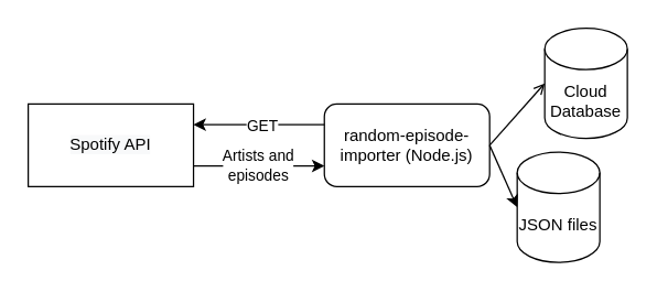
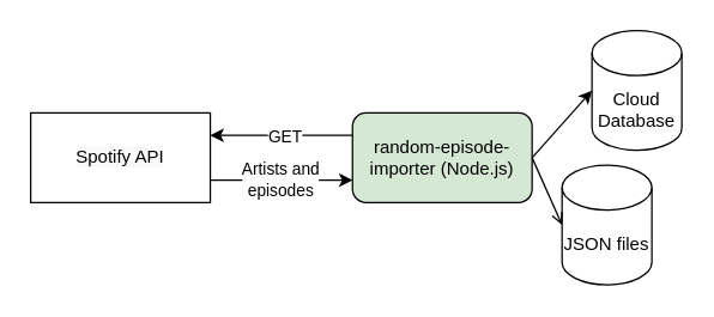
- <mxCell id="11" value="" style="endArrow=open;html=1;exitX=1;exitY=0.5;exitDx=0;exitDy=0;entryX=0;entryY=0.5;entryDx=0;entryDy=0;entryPerimeter=0;" edge="1" parent="1" source="3" target="8"><mxGeometry width="50" height="50" relative="1" as="geometry"><mxPoint x="365" y="485" as="sourcePoint" /><mxPoint x="415" y="435" as="targetPoint" /></mxGeometry></mxCell>
+ <mxCell id="11" value="" style="endArrow=classic;html=1;exitX=1;exitY=0.5;exitDx=0;exitDy=0;entryX=0;entryY=0.5;entryDx=0;entryDy=0;entryPerimeter=0;" edge="1" parent="1" source="3" target="8"><mxGeometry width="50" height="50" relative="1" as="geometry"><mxPoint x="365" y="485" as="sourcePoint" /><mxPoint x="415" y="435" as="targetPoint" /></mxGeometry></mxCell>
- <mxCell id="3" value="random-episode-importer (Node.js)" style="rounded=1;whiteSpace=wrap;html=1;" vertex="1" parent="1"><mxGeometry x="235" y="75" width="120" height="60" as="geometry" /></mxCell>
+ <mxCell id="3" value="random-episode-importer (Node.js)" style="rounded=1;whiteSpace=wrap;html=1;fillColor=#d5e8d4;" vertex="1" parent="1"><mxGeometry x="235" y="75" width="120" height="60" as="geometry" /></mxCell>
- <mxCell id="10" value="" style="endArrow=classic;html=1;exitX=1;exitY=0.5;exitDx=0;exitDy=0;entryX=0;entryY=0.5;entryDx=0;entryDy=0;entryPerimeter=0;" edge="1" parent="1" source="3" target="9"><mxGeometry width="50" height="50" relative="1" as="geometry"><mxPoint x="355" y="475" as="sourcePoint" /><mxPoint x="405" y="425" as="targetPoint" /></mxGeometry></mxCell>
+ <mxCell id="10" value="" style="endArrow=open;html=1;exitX=1;exitY=0.5;exitDx=0;exitDy=0;entryX=0;entryY=0.5;entryDx=0;entryDy=0;entryPerimeter=0;" edge="1" parent="1" source="3" target="9"><mxGeometry width="50" height="50" relative="1" as="geometry"><mxPoint x="355" y="475" as="sourcePoint" /><mxPoint x="405" y="425" as="targetPoint" /></mxGeometry></mxCell>
